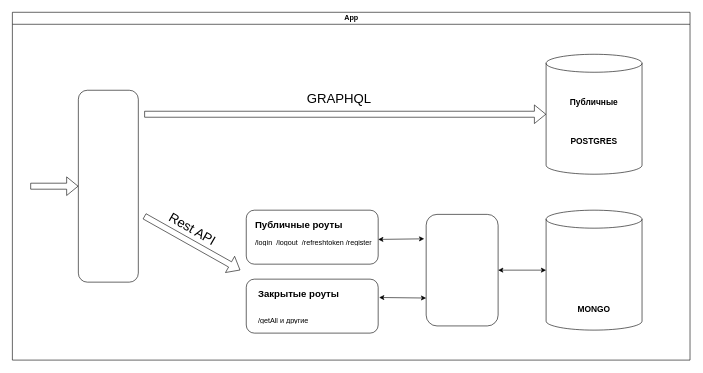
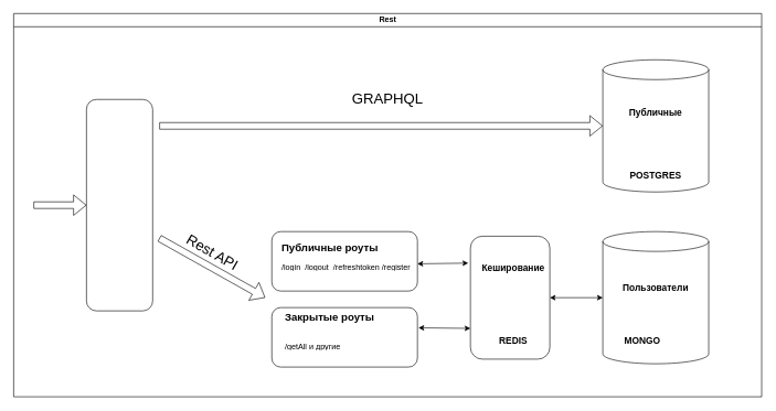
- <mxCell id="2" value="App" style="swimlane;html=1;startSize=20;horizontal=1;containerType=tree;glass=0;" parent="1" vertex="1"><mxGeometry x="20" y="20" width="1130" height="580" as="geometry" /></mxCell>
+ <mxCell id="2" value="Rest" style="swimlane;html=1;startSize=20;horizontal=1;containerType=tree;glass=0;" parent="1" vertex="1"><mxGeometry x="20" y="20" width="1130" height="580" as="geometry" /></mxCell>
- <mxCell id="21" value="GRAPHQL" style="text;html=1;strokeColor=none;fillColor=none;align=center;verticalAlign=middle;whiteSpace=wrap;rounded=0;fontSize=22;" parent="2" vertex="1"><mxGeometry x="480" y="130" width="130" height="30" as="geometry" /></mxCell>
+ <mxCell id="21" value="GRAPHQL" style="text;html=1;strokeColor=none;fillColor=none;align=center;verticalAlign=middle;whiteSpace=wrap;rounded=0;fontSize=22;" parent="2" vertex="1"><mxGeometry x="500" y="115" width="130" height="30" as="geometry" /></mxCell>
- <mxCell id="7" value="POSTGRES" style="text;html=1;strokeColor=none;fillColor=none;align=center;verticalAlign=middle;whiteSpace=wrap;rounded=0;fontSize=14;fontStyle=1" parent="2" vertex="1"><mxGeometry x="920" y="200" width="100" height="30" as="geometry" /></mxCell>
+ <mxCell id="7" value="POSTGRES" style="text;html=1;strokeColor=none;fillColor=none;align=center;verticalAlign=middle;whiteSpace=wrap;rounded=0;fontSize=14;fontStyle=1" parent="2" vertex="1"><mxGeometry x="920" y="230" width="100" height="30" as="geometry" /></mxCell>
+ <mxCell id="13" value="Кеширование" style="text;html=1;strokeColor=none;fillColor=none;align=center;verticalAlign=middle;whiteSpace=wrap;rounded=0;fontSize=14;fontStyle=1" parent="2" vertex="1"><mxGeometry x="700" y="370" width="110" height="30" as="geometry" /></mxCell>
+ <mxCell id="10" value="Пользователи" style="text;html=1;strokeColor=none;fillColor=none;align=center;verticalAlign=middle;whiteSpace=wrap;rounded=0;fontSize=14;fontStyle=1" parent="2" vertex="1"><mxGeometry x="900" y="390" width="140" height="50" as="geometry" /></mxCell>
- <mxCell id="18" value="&lt;h1 style=&quot;font-size: 16px;&quot;&gt;&lt;span style=&quot;background-color: initial;&quot;&gt;&lt;font style=&quot;font-size: 16px;&quot;&gt;Закрытые роуты&lt;/font&gt;&lt;/span&gt;&lt;/h1&gt;&lt;h1 style=&quot;&quot;&gt;&lt;span style=&quot;font-weight: 400;&quot;&gt;&lt;font style=&quot;font-size: 12px;&quot;&gt;/getAll и другие&lt;/font&gt;&lt;/span&gt;&lt;/h1&gt;" style="text;html=1;strokeColor=none;fillColor=none;spacing=5;spacingTop=-20;whiteSpace=wrap;overflow=hidden;rounded=0;" parent="2" vertex="1"><mxGeometry x="405" y="460" width="190" height="60" as="geometry" /></mxCell>
+ <mxCell id="18" value="&lt;h1 style=&quot;font-size: 16px;&quot;&gt;&lt;span style=&quot;background-color: initial;&quot;&gt;&lt;font style=&quot;font-size: 16px;&quot;&gt;Закрытые роуты&lt;/font&gt;&lt;/span&gt;&lt;/h1&gt;&lt;h1 style=&quot;&quot;&gt;&lt;span style=&quot;font-weight: 400;&quot;&gt;&lt;font style=&quot;font-size: 12px;&quot;&gt;/getAll и другие&lt;/font&gt;&lt;/span&gt;&lt;/h1&gt;" style="text;html=1;strokeColor=none;fillColor=none;spacing=5;spacingTop=-20;whiteSpace=wrap;overflow=hidden;rounded=0;" parent="2" vertex="1"><mxGeometry x="405" y="450" width="190" height="60" as="geometry" /></mxCell>
+ <mxCell id="12" value="REDIS" style="text;html=1;strokeColor=none;fillColor=none;align=center;verticalAlign=middle;whiteSpace=wrap;rounded=0;fontSize=14;fontStyle=1" parent="2" vertex="1"><mxGeometry x="725" y="480" width="60" height="30" as="geometry" /></mxCell>
- <mxCell id="8" value="MONGO" style="text;html=1;strokeColor=none;fillColor=none;align=center;verticalAlign=middle;whiteSpace=wrap;rounded=0;fontSize=14;fontStyle=1" parent="2" vertex="1"><mxGeometry x="920" y="470" width="100" height="50" as="geometry" /></mxCell>
+ <mxCell id="8" value="MONGO" style="text;html=1;strokeColor=none;fillColor=none;align=center;verticalAlign=middle;whiteSpace=wrap;rounded=0;fontSize=14;fontStyle=1" parent="2" vertex="1"><mxGeometry x="900" y="470" width="100" height="50" as="geometry" /></mxCell>
